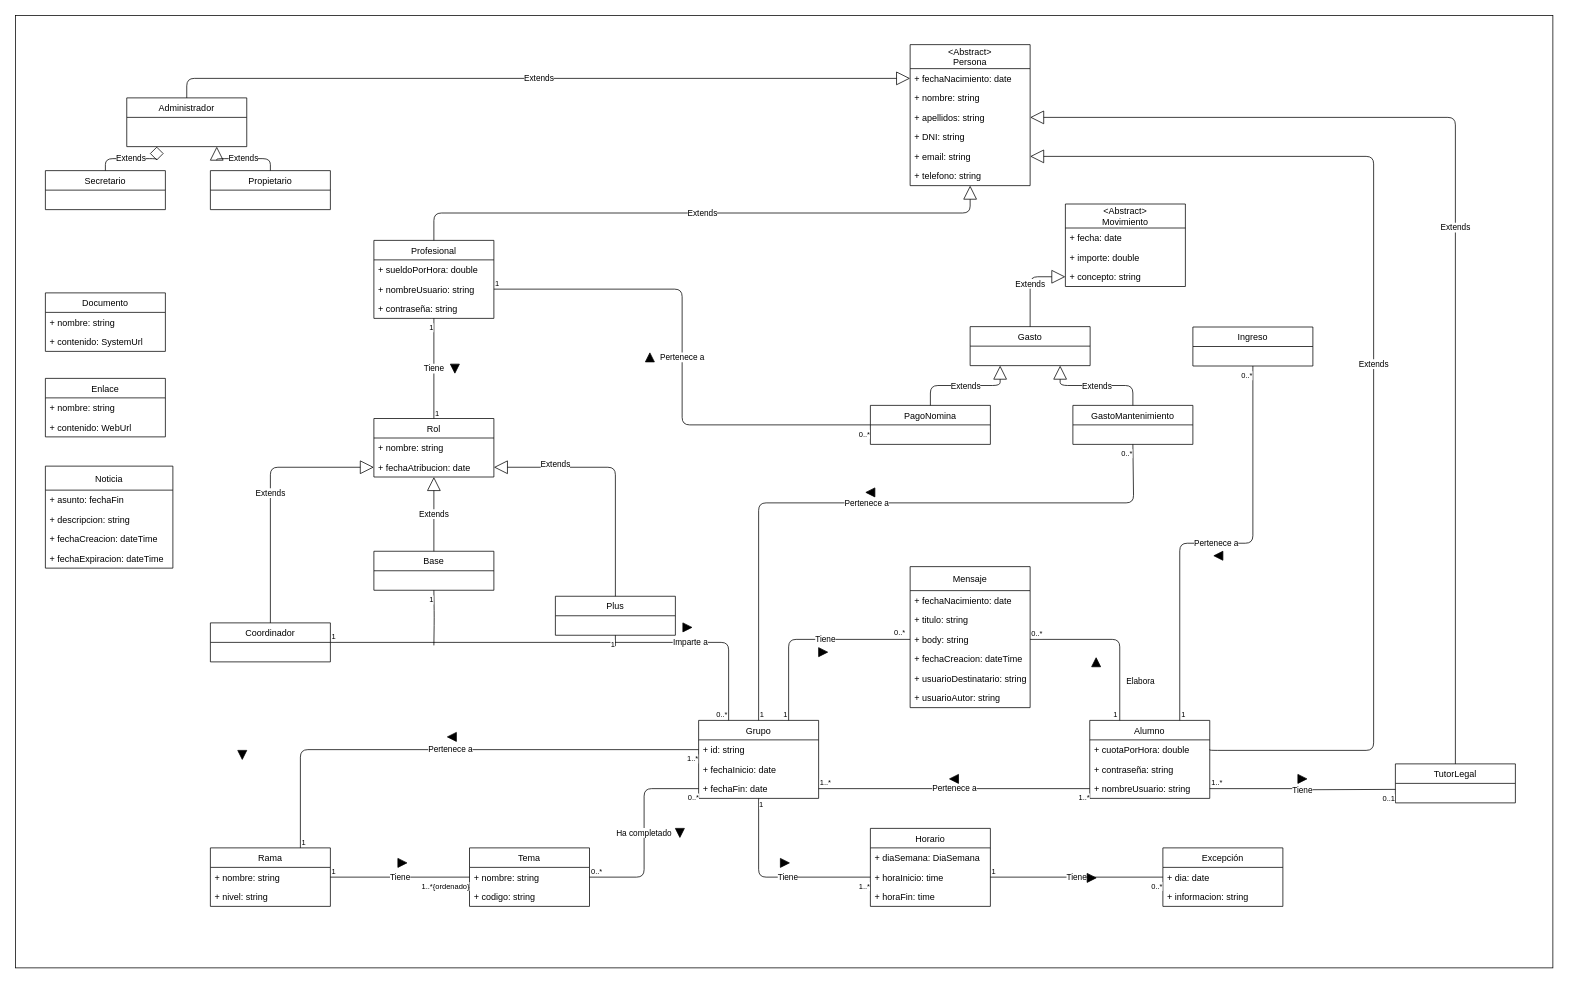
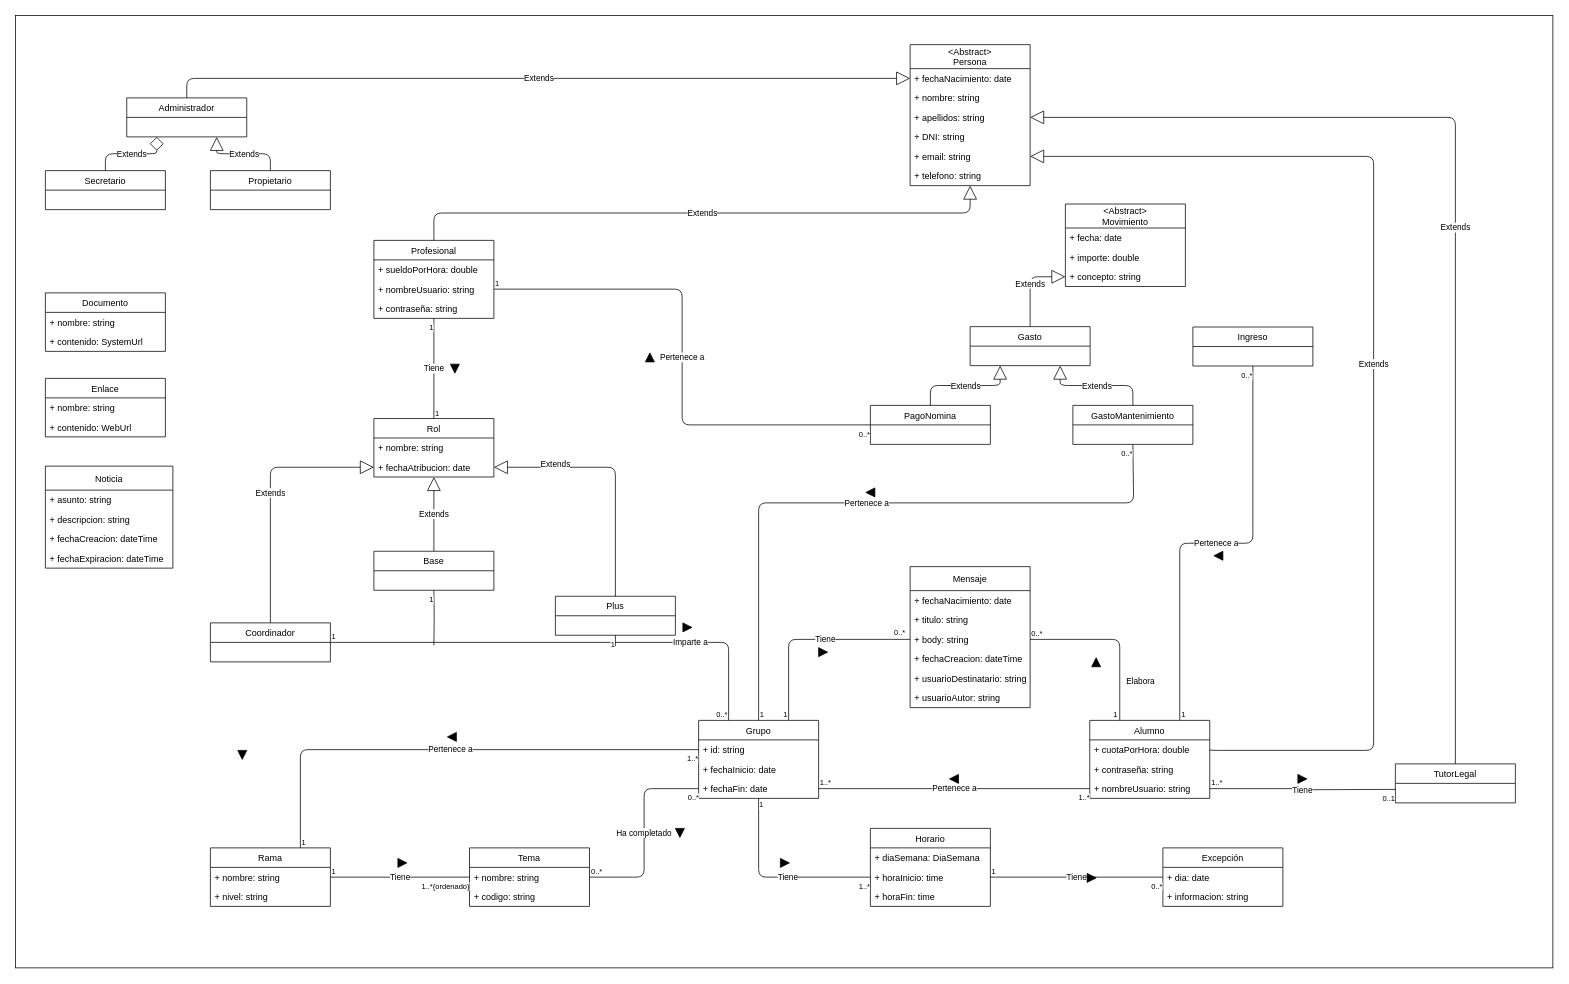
- <mxCell id="68" value="Administrador" style="swimlane;fontStyle=0;childLayout=stackLayout;horizontal=1;startSize=26;fillColor=none;horizontalStack=0;resizeParent=1;resizeParentMax=0;resizeLast=0;collapsible=1;marginBottom=0;" vertex="1" parent="1"><mxGeometry x="168.5" y="130" width="160" height="65" as="geometry" /></mxCell>
+ <mxCell id="68" value="Administrador" style="swimlane;fontStyle=0;childLayout=stackLayout;horizontal=1;startSize=26;fillColor=none;horizontalStack=0;resizeParent=1;resizeParentMax=0;resizeLast=0;collapsible=1;marginBottom=0;" vertex="1" parent="1"><mxGeometry x="168.5" y="130" width="160" height="52" as="geometry" /></mxCell>
- <mxCell id="64" value="+ asunto: fechaFin" style="text;strokeColor=none;fillColor=none;align=left;verticalAlign=top;spacingLeft=4;spacingRight=4;overflow=hidden;rotatable=0;points=[[0,0.5],[1,0.5]];portConstraint=eastwest;" vertex="1" parent="63"><mxGeometry y="32" width="170" height="26" as="geometry" /></mxCell>
+ <mxCell id="64" value="+ asunto: string" style="text;strokeColor=none;fillColor=none;align=left;verticalAlign=top;spacingLeft=4;spacingRight=4;overflow=hidden;rotatable=0;points=[[0,0.5],[1,0.5]];portConstraint=eastwest;" vertex="1" parent="63"><mxGeometry y="32" width="170" height="26" as="geometry" /></mxCell>
